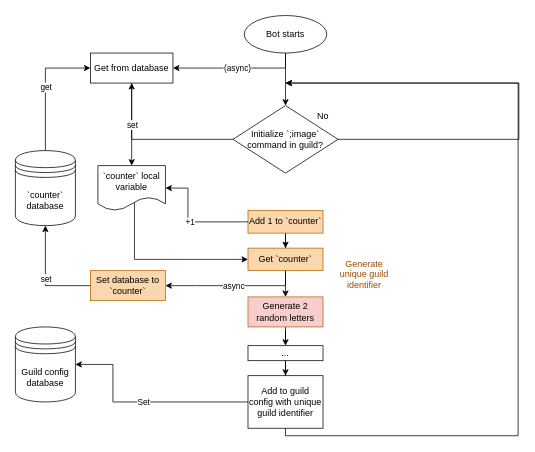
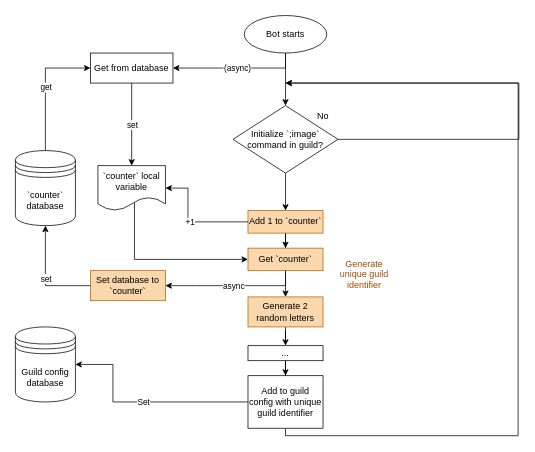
- <mxCell id="10" style="edgeStyle=orthogonalEdgeStyle;rounded=0;orthogonalLoop=1;jettySize=auto;html=1;" edge="1" parent="1" source="12" target="5"><mxGeometry relative="1" as="geometry" /></mxCell>
+ <mxCell id="10" style="edgeStyle=orthogonalEdgeStyle;rounded=0;orthogonalLoop=1;jettySize=auto;html=1;entryX=0.5;entryY=0;entryDx=0;entryDy=0;" edge="1" parent="1" source="12" target="18"><mxGeometry relative="1" as="geometry" /></mxCell>
- <mxCell id="32" value="Generate 2 random letters" style="rounded=0;whiteSpace=wrap;html=1;fillColor=#f8cecc;strokeColor=#b46504;" vertex="1" parent="1"><mxGeometry x="330" y="395" width="100" height="40" as="geometry" /></mxCell>
+ <mxCell id="32" value="Generate 2 random letters" style="rounded=0;whiteSpace=wrap;html=1;fillColor=#fad7ac;strokeColor=#b46504;" vertex="1" parent="1"><mxGeometry x="330" y="395" width="100" height="40" as="geometry" /></mxCell>
